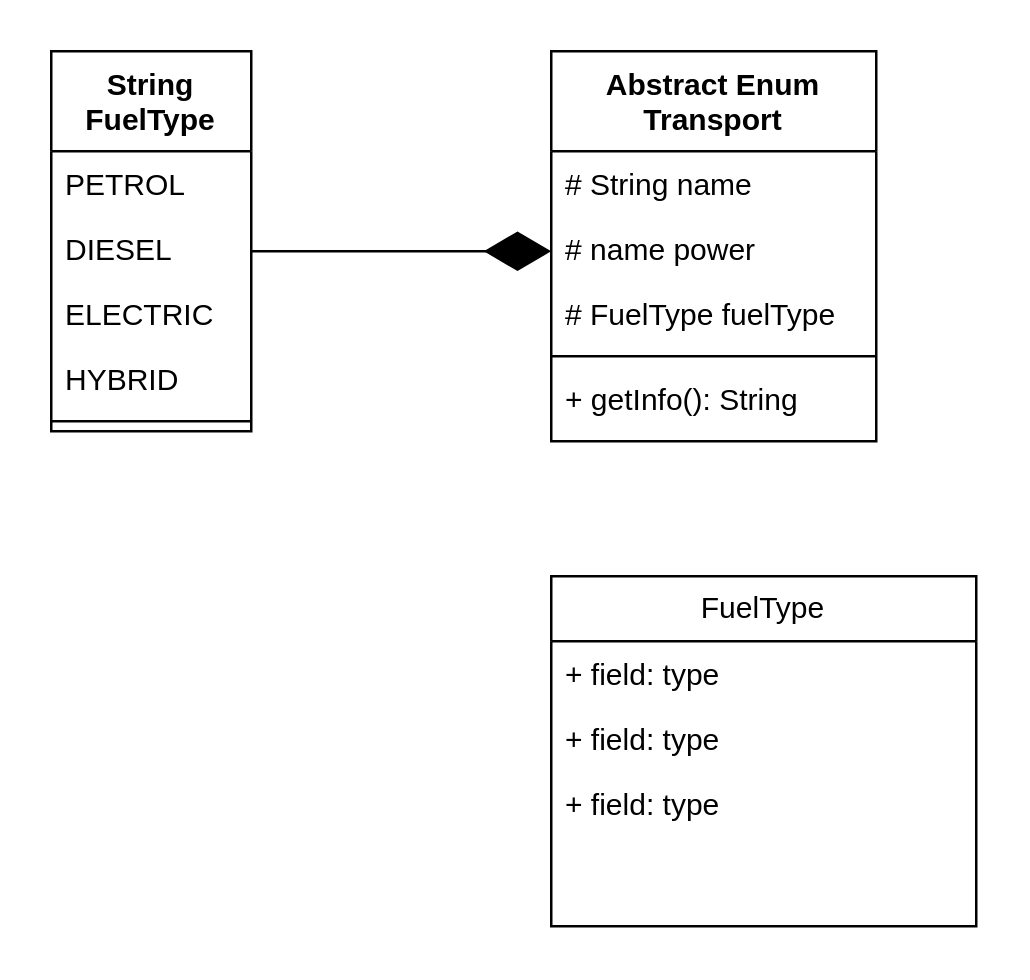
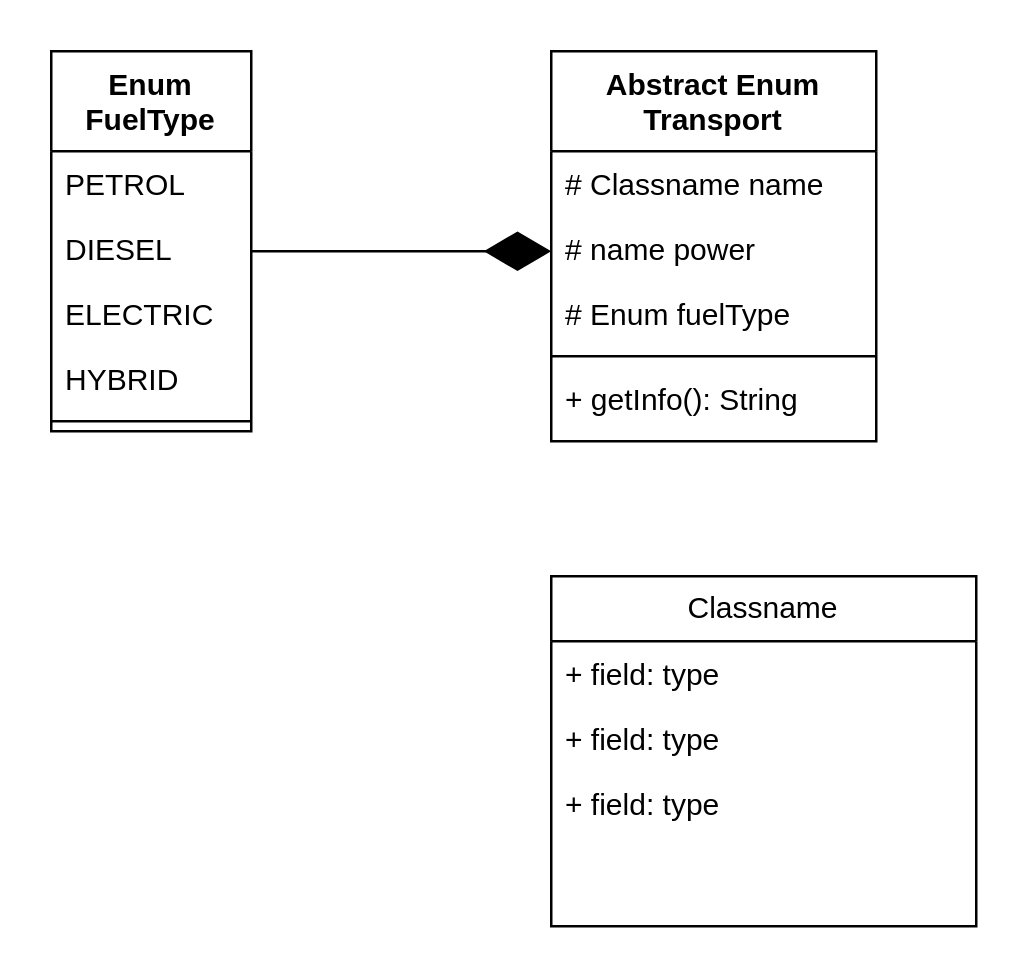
- <mxCell id="12" value="String FuelType" style="swimlane;fontStyle=1;align=center;verticalAlign=top;childLayout=stackLayout;horizontal=1;startSize=40;horizontalStack=0;resizeParent=1;resizeParentMax=0;resizeLast=0;collapsible=1;marginBottom=0;whiteSpace=wrap;html=1;" vertex="1" parent="1"><mxGeometry x="20" y="20" width="80" height="152" as="geometry" /></mxCell>
+ <mxCell id="12" value="Enum FuelType" style="swimlane;fontStyle=1;align=center;verticalAlign=top;childLayout=stackLayout;horizontal=1;startSize=40;horizontalStack=0;resizeParent=1;resizeParentMax=0;resizeLast=0;collapsible=1;marginBottom=0;whiteSpace=wrap;html=1;" vertex="1" parent="1"><mxGeometry x="20" y="20" width="80" height="152" as="geometry" /></mxCell>
- <mxCell id="3" value="# String name" style="text;strokeColor=none;fillColor=none;align=left;verticalAlign=top;spacingLeft=4;spacingRight=4;overflow=hidden;rotatable=0;points=[[0,0.5],[1,0.5]];portConstraint=eastwest;whiteSpace=wrap;html=1;" vertex="1" parent="2"><mxGeometry y="40" width="130" height="26" as="geometry" /></mxCell>
+ <mxCell id="3" value="# Classname name" style="text;strokeColor=none;fillColor=none;align=left;verticalAlign=top;spacingLeft=4;spacingRight=4;overflow=hidden;rotatable=0;points=[[0,0.5],[1,0.5]];portConstraint=eastwest;whiteSpace=wrap;html=1;" vertex="1" parent="2"><mxGeometry y="40" width="130" height="26" as="geometry" /></mxCell>
- <mxCell id="5" value="&lt;div&gt;# FuelType fuelType&lt;/div&gt;" style="text;strokeColor=none;fillColor=none;align=left;verticalAlign=top;spacingLeft=4;spacingRight=4;overflow=hidden;rotatable=0;points=[[0,0.5],[1,0.5]];portConstraint=eastwest;whiteSpace=wrap;html=1;" vertex="1" parent="2"><mxGeometry y="92" width="130" height="26" as="geometry" /></mxCell>
+ <mxCell id="5" value="&lt;div&gt;# Enum fuelType&lt;/div&gt;" style="text;strokeColor=none;fillColor=none;align=left;verticalAlign=top;spacingLeft=4;spacingRight=4;overflow=hidden;rotatable=0;points=[[0,0.5],[1,0.5]];portConstraint=eastwest;whiteSpace=wrap;html=1;" vertex="1" parent="2"><mxGeometry y="92" width="130" height="26" as="geometry" /></mxCell>
- <mxCell id="8" value="FuelType" style="swimlane;fontStyle=0;childLayout=stackLayout;horizontal=1;startSize=26;fillColor=none;horizontalStack=0;resizeParent=1;resizeParentMax=0;resizeLast=0;collapsible=1;marginBottom=0;whiteSpace=wrap;html=1;" vertex="1" parent="1"><mxGeometry x="220" y="230" width="170" height="140" as="geometry" /></mxCell>
+ <mxCell id="8" value="Classname" style="swimlane;fontStyle=0;childLayout=stackLayout;horizontal=1;startSize=26;fillColor=none;horizontalStack=0;resizeParent=1;resizeParentMax=0;resizeLast=0;collapsible=1;marginBottom=0;whiteSpace=wrap;html=1;" vertex="1" parent="1"><mxGeometry x="220" y="230" width="170" height="140" as="geometry" /></mxCell>
